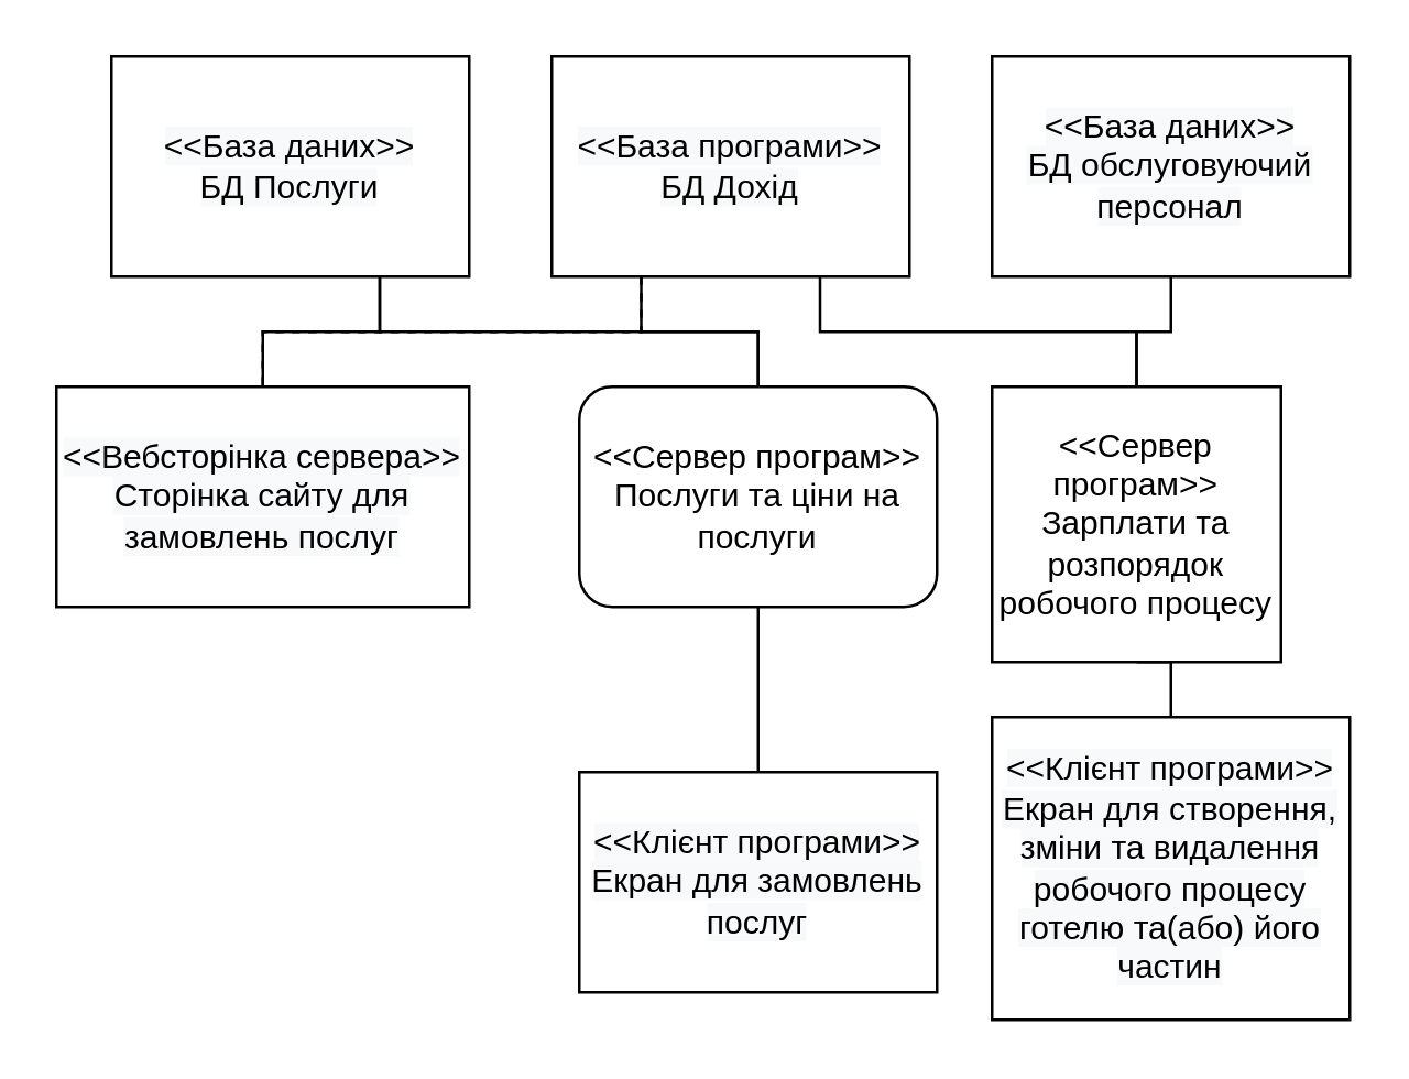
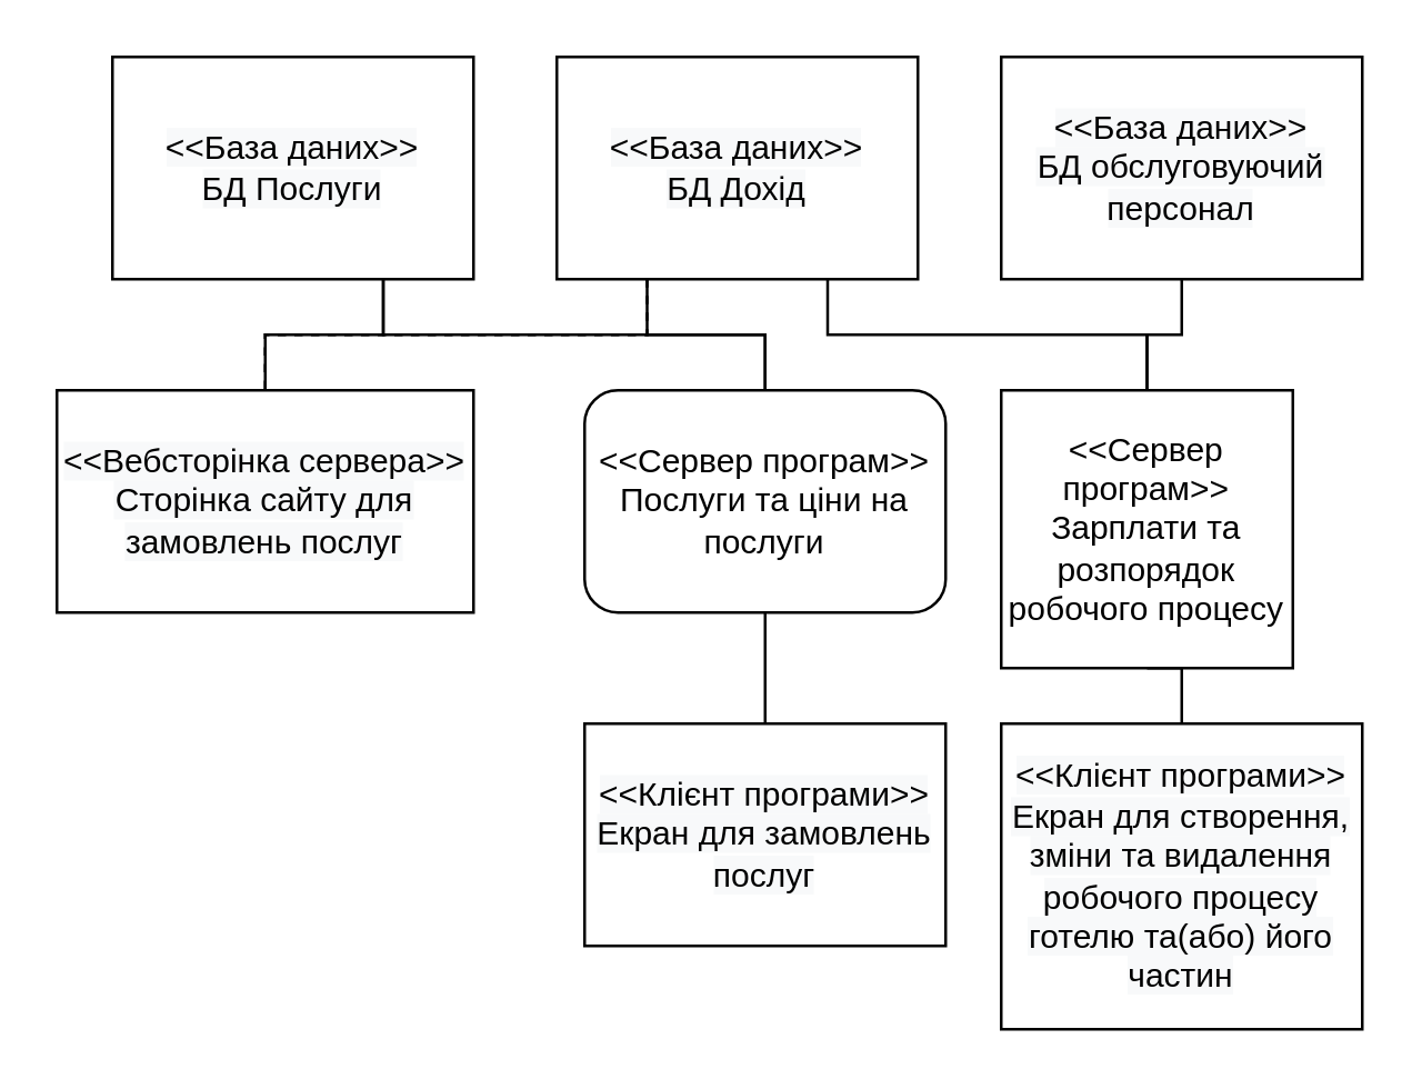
- <mxCell id="8" value="&lt;span style=&quot;color: rgb(0 , 0 , 0) ; font-family: &amp;#34;helvetica&amp;#34; ; font-size: 12px ; font-style: normal ; font-weight: 400 ; letter-spacing: normal ; text-align: center ; text-indent: 0px ; text-transform: none ; word-spacing: 0px ; background-color: rgb(248 , 249 , 250) ; display: inline ; float: none&quot;&gt;&amp;lt;&amp;lt;База програми&amp;gt;&amp;gt;&lt;br&gt;БД Дохід&lt;br&gt;&lt;/span&gt;" style="rounded=0;whiteSpace=wrap;html=1;" vertex="1" parent="1"><mxGeometry x="200" y="20" width="130" height="80" as="geometry" /></mxCell>
+ <mxCell id="8" value="&lt;span style=&quot;color: rgb(0 , 0 , 0) ; font-family: &amp;#34;helvetica&amp;#34; ; font-size: 12px ; font-style: normal ; font-weight: 400 ; letter-spacing: normal ; text-align: center ; text-indent: 0px ; text-transform: none ; word-spacing: 0px ; background-color: rgb(248 , 249 , 250) ; display: inline ; float: none&quot;&gt;&amp;lt;&amp;lt;База даних&amp;gt;&amp;gt;&lt;br&gt;БД Дохід&lt;br&gt;&lt;/span&gt;" style="rounded=0;whiteSpace=wrap;html=1;" vertex="1" parent="1"><mxGeometry x="200" y="20" width="130" height="80" as="geometry" /></mxCell>
- <mxCell id="9" value="&lt;span style=&quot;color: rgb(0 , 0 , 0) ; font-family: &amp;#34;helvetica&amp;#34; ; font-size: 12px ; font-style: normal ; font-weight: 400 ; letter-spacing: normal ; text-align: center ; text-indent: 0px ; text-transform: none ; word-spacing: 0px ; background-color: rgb(248 , 249 , 250) ; display: inline ; float: none&quot;&gt;&amp;lt;&amp;lt;Клієнт програми&amp;gt;&amp;gt;&lt;br&gt;Екран для замовлень послуг&lt;br&gt;&lt;/span&gt;" style="rounded=0;whiteSpace=wrap;html=1;" vertex="1" parent="1"><mxGeometry x="210" y="280" width="130" height="80" as="geometry" /></mxCell>
+ <mxCell id="9" value="&lt;span style=&quot;color: rgb(0 , 0 , 0) ; font-family: &amp;#34;helvetica&amp;#34; ; font-size: 12px ; font-style: normal ; font-weight: 400 ; letter-spacing: normal ; text-align: center ; text-indent: 0px ; text-transform: none ; word-spacing: 0px ; background-color: rgb(248 , 249 , 250) ; display: inline ; float: none&quot;&gt;&amp;lt;&amp;lt;Клієнт програми&amp;gt;&amp;gt;&lt;br&gt;Екран для замовлень послуг&lt;br&gt;&lt;/span&gt;" style="rounded=0;whiteSpace=wrap;html=1;" vertex="1" parent="1"><mxGeometry x="210" y="260" width="130" height="80" as="geometry" /></mxCell>
